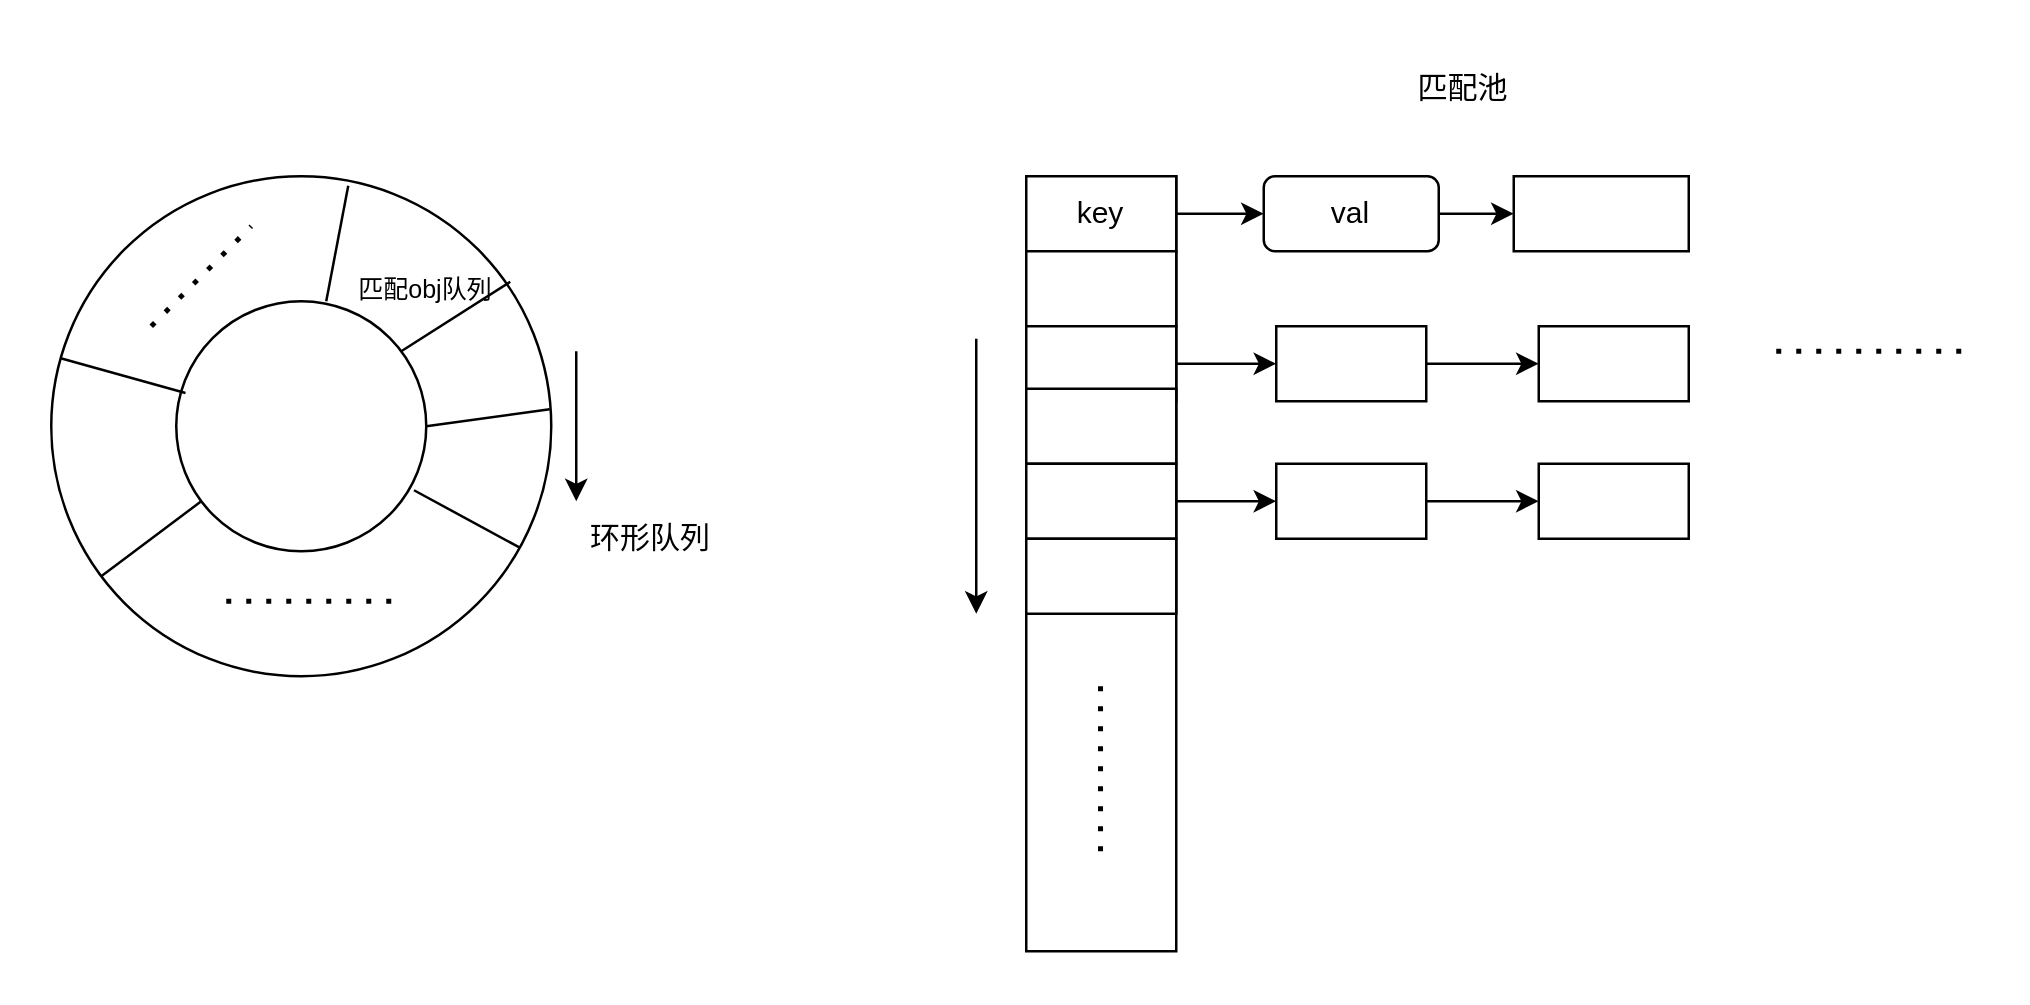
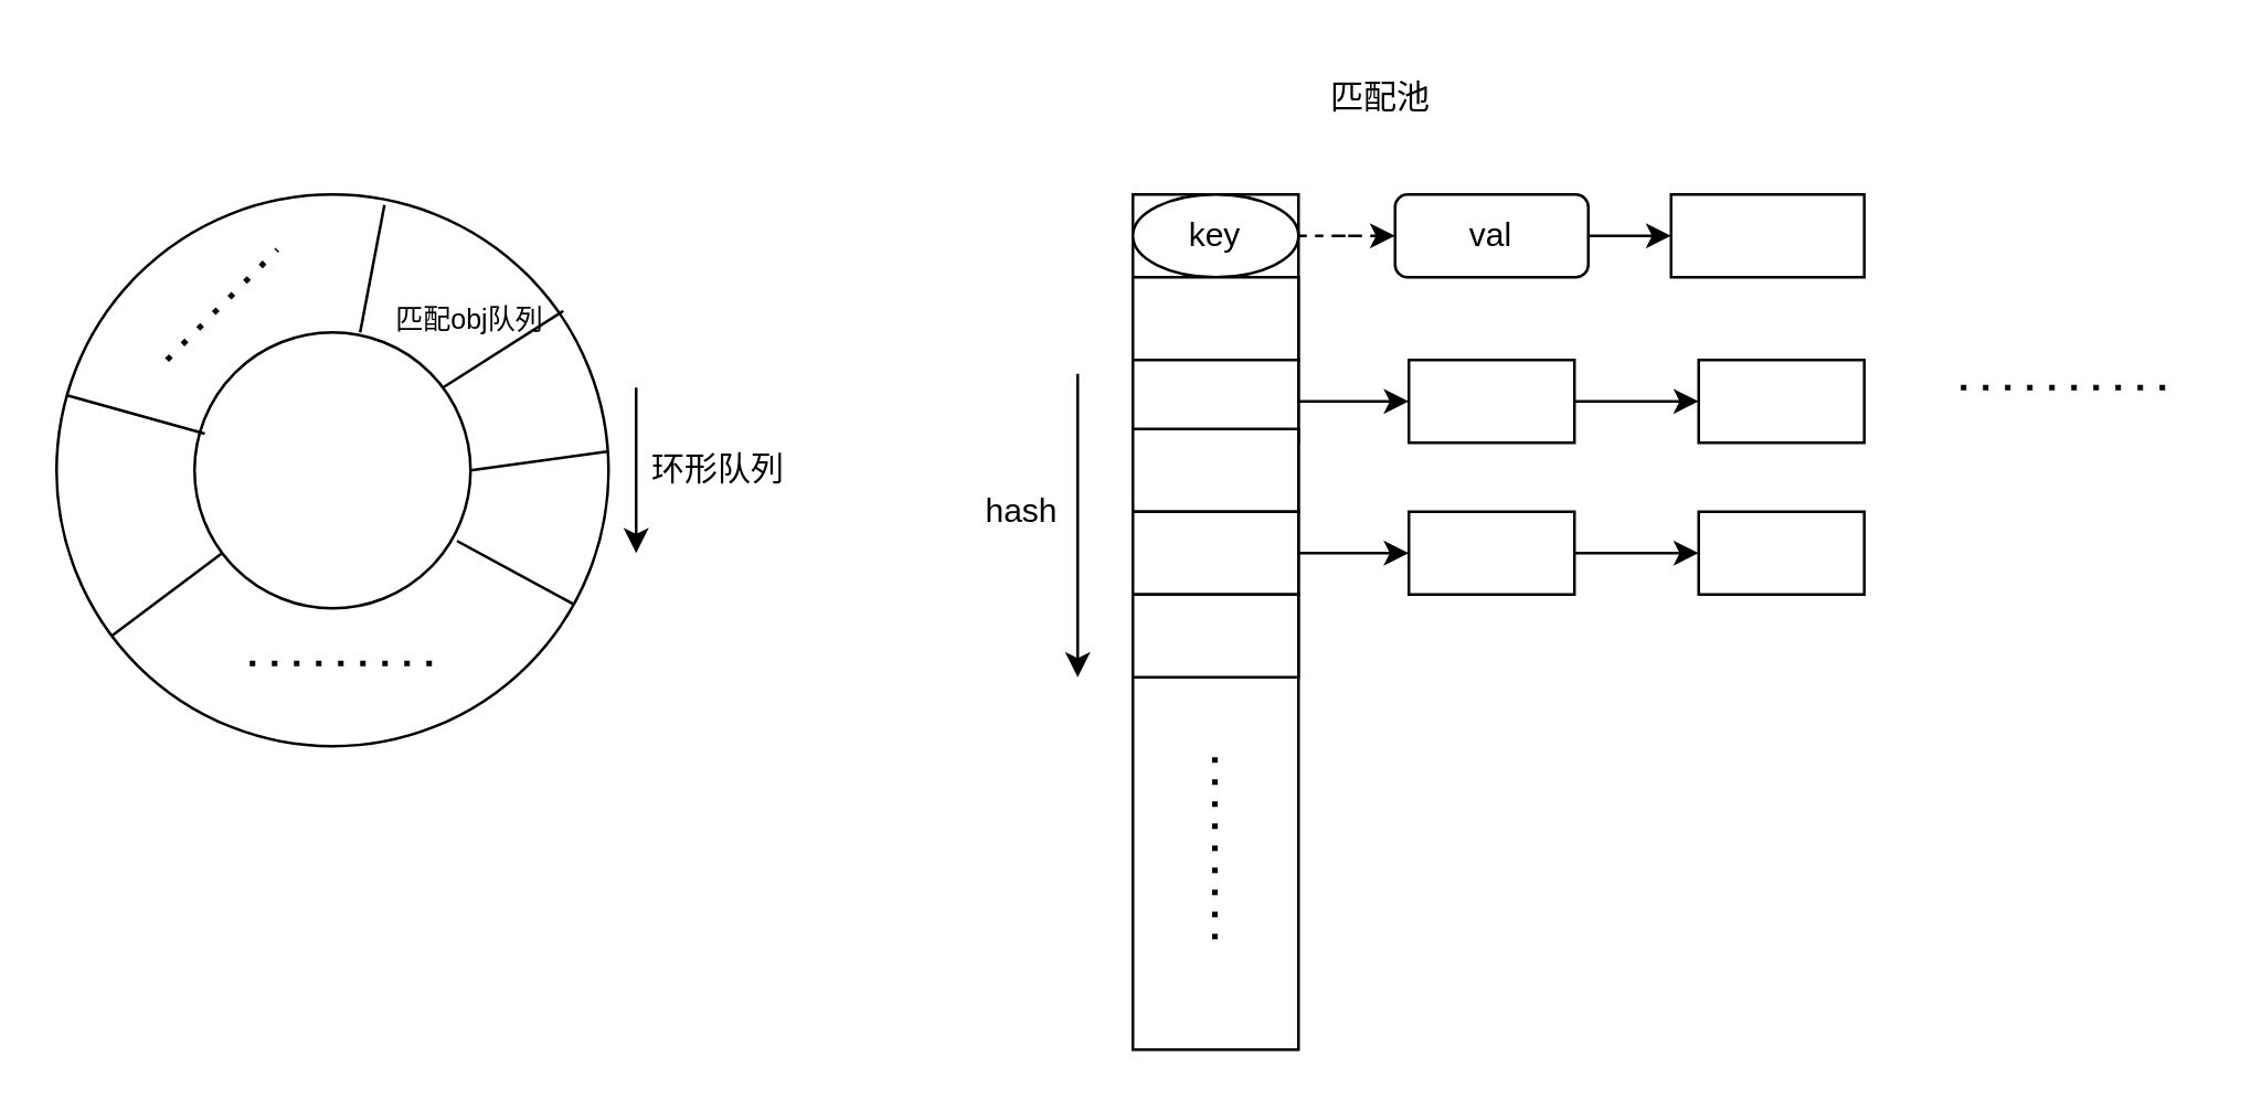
- <mxCell id="35" value="匹配池" style="text;html=1;strokeColor=none;fillColor=none;align=center;verticalAlign=middle;whiteSpace=wrap;rounded=0;" vertex="1" parent="1"><mxGeometry x="555" y="20" width="60" height="30" as="geometry" /></mxCell>
+ <mxCell id="35" value="匹配池" style="text;html=1;strokeColor=none;fillColor=none;align=center;verticalAlign=middle;whiteSpace=wrap;rounded=0;" vertex="1" parent="1"><mxGeometry x="470" y="20" width="60" height="30" as="geometry" /></mxCell>
- <mxCell id="16" value="key" style="rounded=0;whiteSpace=wrap;html=1;" vertex="1" parent="1"><mxGeometry x="410" y="70" width="60" height="30" as="geometry" /></mxCell>
+ <mxCell id="16" value="key" style="ellipse;whiteSpace=wrap;html=1;" vertex="1" parent="1"><mxGeometry x="410" y="70" width="60" height="30" as="geometry" /></mxCell>
- <mxCell id="15" value="" style="edgeStyle=orthogonalEdgeStyle;rounded=0;orthogonalLoop=1;jettySize=auto;html=1;" edge="1" parent="1" source="16" target="26"><mxGeometry relative="1" as="geometry" /></mxCell>
+ <mxCell id="15" value="" style="edgeStyle=orthogonalEdgeStyle;rounded=0;orthogonalLoop=1;jettySize=auto;html=1;dashed=1;" edge="1" parent="1" source="16" target="26"><mxGeometry relative="1" as="geometry" /></mxCell>
+ <mxCell id="36" value="hash" style="text;html=1;strokeColor=none;fillColor=none;align=center;verticalAlign=middle;whiteSpace=wrap;rounded=0;" vertex="1" parent="1"><mxGeometry x="340" y="170" width="60" height="30" as="geometry" /></mxCell>
- <mxCell id="38" value="环形队列" style="text;html=1;strokeColor=none;fillColor=none;align=center;verticalAlign=middle;whiteSpace=wrap;rounded=0;" vertex="1" parent="1"><mxGeometry x="230" y="200" width="60" height="30" as="geometry" /></mxCell>
+ <mxCell id="38" value="环形队列" style="text;html=1;strokeColor=none;fillColor=none;align=center;verticalAlign=middle;whiteSpace=wrap;rounded=0;" vertex="1" parent="1"><mxGeometry x="230" y="155" width="60" height="30" as="geometry" /></mxCell>
